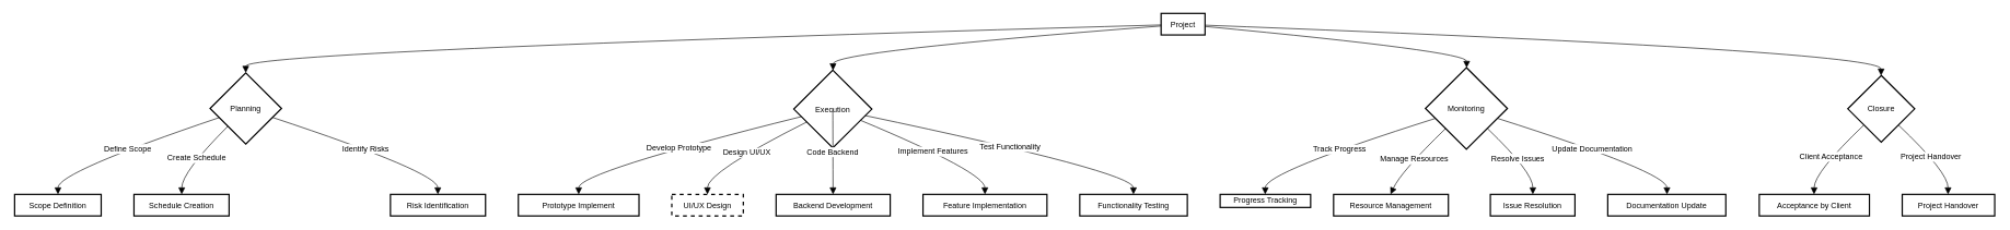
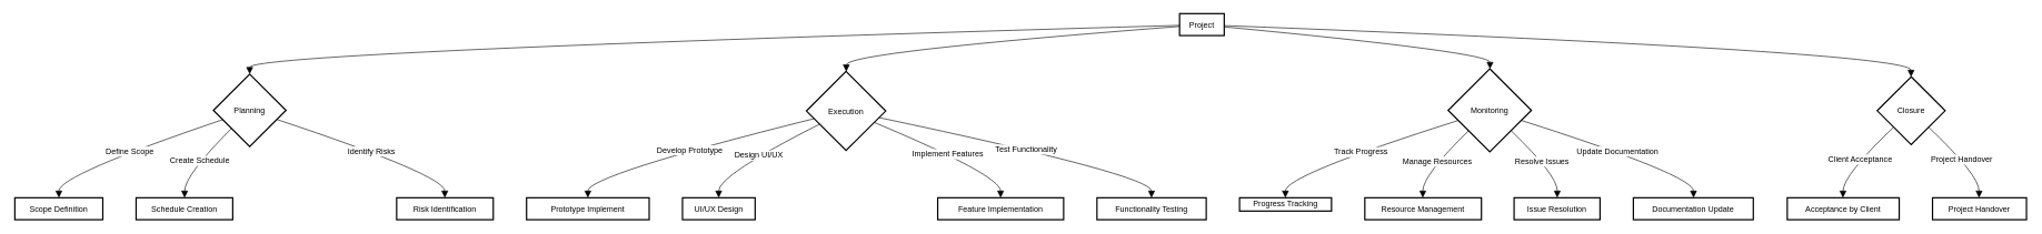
- <mxCell id="28" value="Code Backend" style="curved=1;startArrow=none;endArrow=block;exitX=0.502;exitY=0.993;entryX=0.499;entryY=-0.008;rounded=0;fontSize=12;startSize=8;endSize=8;" edge="1" parent="1" source="7" target="10"><mxGeometry relative="1" as="geometry"><Array as="points" /></mxGeometry></mxCell>
- <mxCell id="9" value="UI/UX Design" style="whiteSpace=wrap;strokeWidth=2;dashed=1;" vertex="1" parent="1"><mxGeometry x="1022" y="297" width="109" height="33" as="geometry" /></mxCell>
+ <mxCell id="9" value="UI/UX Design" style="whiteSpace=wrap;strokeWidth=2;" vertex="1" parent="1"><mxGeometry x="1022" y="297" width="109" height="33" as="geometry" /></mxCell>
- <mxCell id="10" value="Backend Development" style="whiteSpace=wrap;strokeWidth=2;" vertex="1" parent="1"><mxGeometry x="1181" y="297" width="174" height="33" as="geometry" /></mxCell>
- <mxCell id="15" value="Resource Management" style="whiteSpace=wrap;strokeWidth=2;" vertex="1" parent="1"><mxGeometry x="2031" y="297" width="175" height="33" as="geometry" /></mxCell>
+ <mxCell id="15" value="Resource Management" style="whiteSpace=wrap;strokeWidth=2;" vertex="1" parent="1"><mxGeometry x="2046" y="297" width="175" height="33" as="geometry" /></mxCell>
